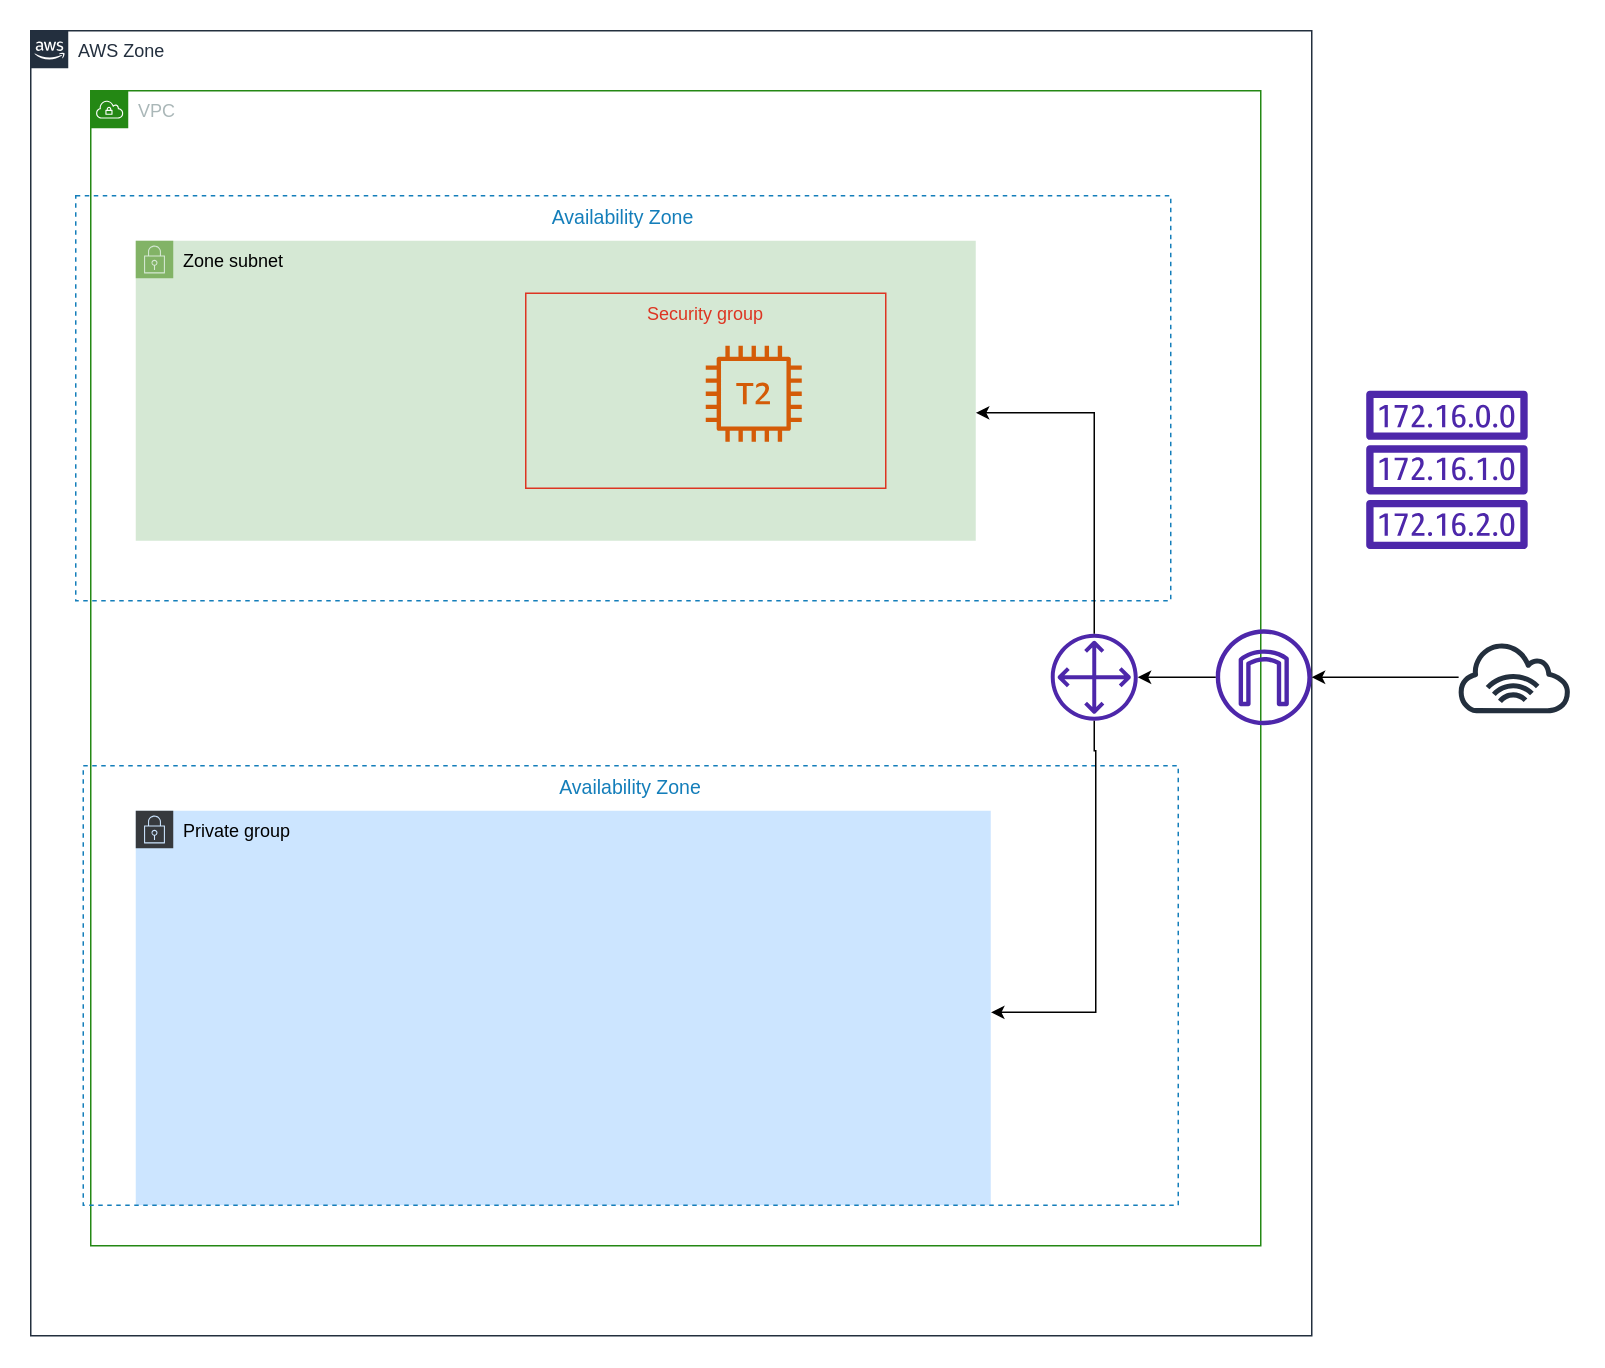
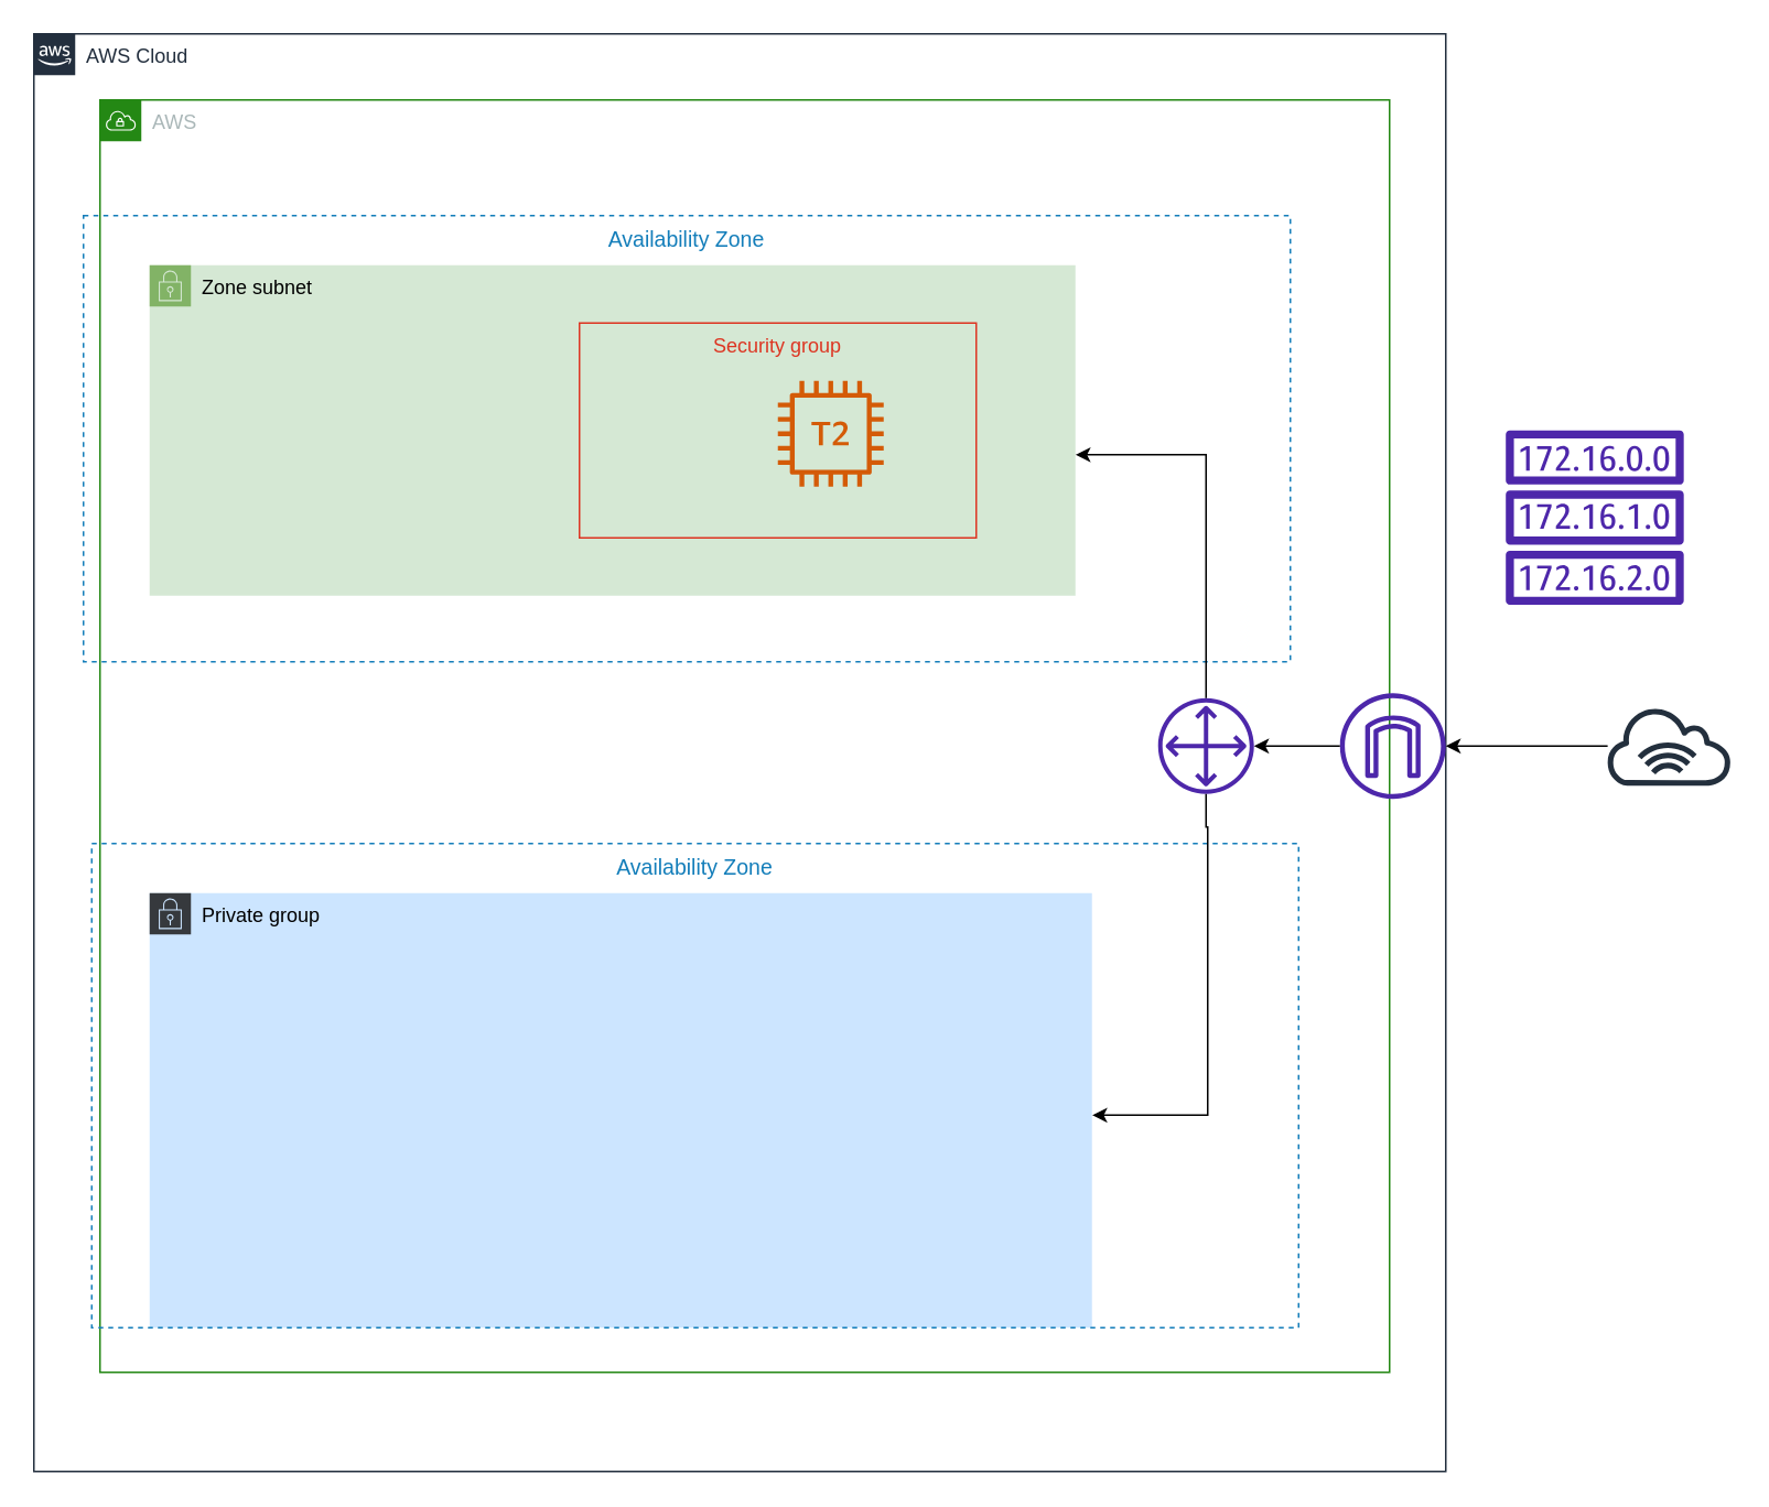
- <mxCell id="2" value="AWS Zone" style="points=[[0,0],[0.25,0],[0.5,0],[0.75,0],[1,0],[1,0.25],[1,0.5],[1,0.75],[1,1],[0.75,1],[0.5,1],[0.25,1],[0,1],[0,0.75],[0,0.5],[0,0.25]];outlineConnect=0;gradientColor=none;html=1;whiteSpace=wrap;fontSize=12;fontStyle=0;container=1;pointerEvents=0;collapsible=0;recursiveResize=0;shape=mxgraph.aws4.group;grIcon=mxgraph.aws4.group_aws_cloud_alt;strokeColor=#232F3E;fillColor=none;verticalAlign=top;align=left;spacingLeft=30;fontColor=#232F3E;dashed=0;" parent="1" vertex="1"><mxGeometry x="20" y="20" width="854" height="870" as="geometry" /></mxCell>
+ <mxCell id="2" value="AWS Cloud" style="points=[[0,0],[0.25,0],[0.5,0],[0.75,0],[1,0],[1,0.25],[1,0.5],[1,0.75],[1,1],[0.75,1],[0.5,1],[0.25,1],[0,1],[0,0.75],[0,0.5],[0,0.25]];outlineConnect=0;gradientColor=none;html=1;whiteSpace=wrap;fontSize=12;fontStyle=0;container=1;pointerEvents=0;collapsible=0;recursiveResize=0;shape=mxgraph.aws4.group;grIcon=mxgraph.aws4.group_aws_cloud_alt;strokeColor=#232F3E;fillColor=none;verticalAlign=top;align=left;spacingLeft=30;fontColor=#232F3E;dashed=0;" parent="1" vertex="1"><mxGeometry x="20" y="20" width="854" height="870" as="geometry" /></mxCell>
- <mxCell id="3" value="VPC" style="points=[[0,0],[0.25,0],[0.5,0],[0.75,0],[1,0],[1,0.25],[1,0.5],[1,0.75],[1,1],[0.75,1],[0.5,1],[0.25,1],[0,1],[0,0.75],[0,0.5],[0,0.25]];outlineConnect=0;gradientColor=none;html=1;whiteSpace=wrap;fontSize=12;fontStyle=0;container=1;pointerEvents=0;collapsible=0;recursiveResize=0;shape=mxgraph.aws4.group;grIcon=mxgraph.aws4.group_vpc;strokeColor=#248814;fillColor=none;verticalAlign=top;align=left;spacingLeft=30;fontColor=#AAB7B8;dashed=0;" parent="1" vertex="1"><mxGeometry x="60" y="60" width="780" height="770" as="geometry" /></mxCell>
+ <mxCell id="3" value="AWS" style="points=[[0,0],[0.25,0],[0.5,0],[0.75,0],[1,0],[1,0.25],[1,0.5],[1,0.75],[1,1],[0.75,1],[0.5,1],[0.25,1],[0,1],[0,0.75],[0,0.5],[0,0.25]];outlineConnect=0;gradientColor=none;html=1;whiteSpace=wrap;fontSize=12;fontStyle=0;container=1;pointerEvents=0;collapsible=0;recursiveResize=0;shape=mxgraph.aws4.group;grIcon=mxgraph.aws4.group_vpc;strokeColor=#248814;fillColor=none;verticalAlign=top;align=left;spacingLeft=30;fontColor=#AAB7B8;dashed=0;" parent="1" vertex="1"><mxGeometry x="60" y="60" width="780" height="770" as="geometry" /></mxCell>
